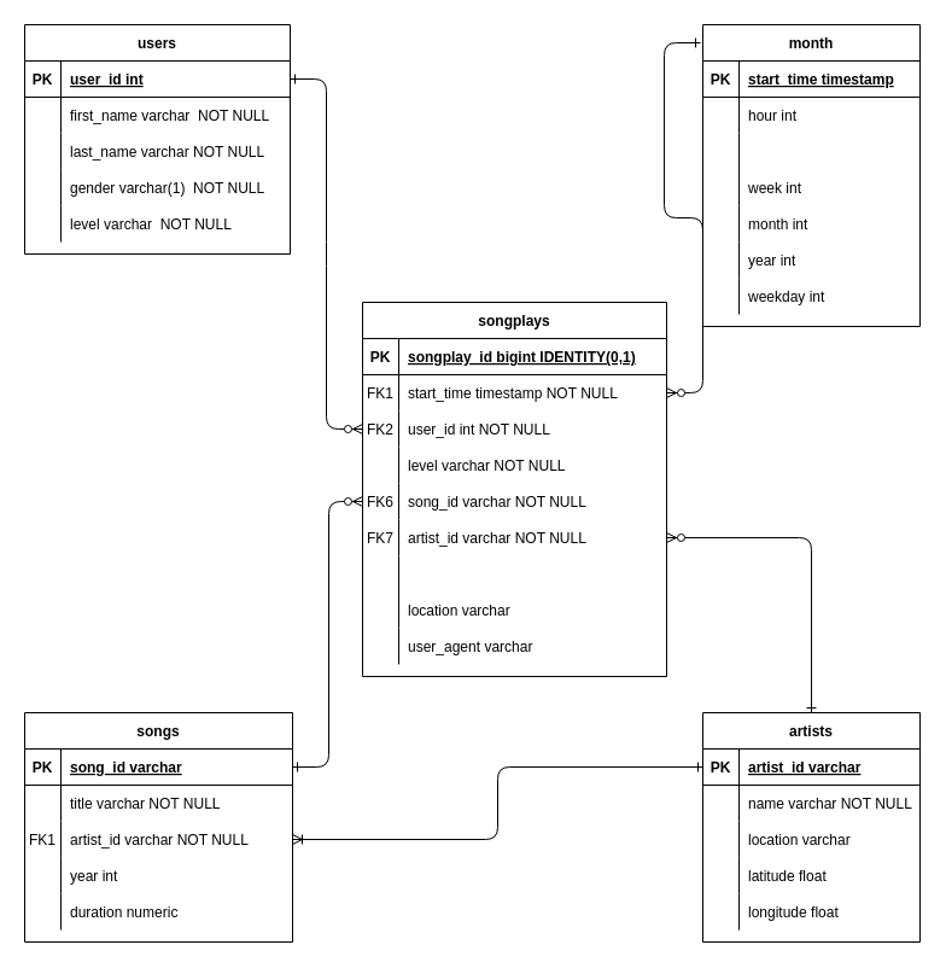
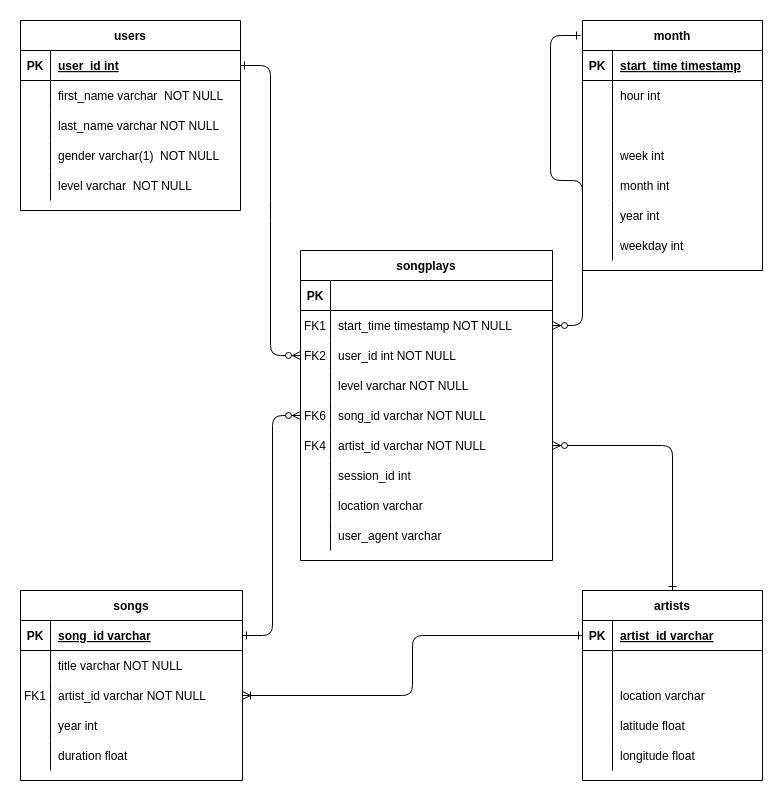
- <mxCell id="5" value="songplay_id bigint IDENTITY(0,1)" style="shape=partialRectangle;connectable=0;fillColor=none;top=0;left=0;bottom=0;right=0;align=left;spacingLeft=6;fontStyle=5;overflow=hidden;" parent="3" vertex="1"><mxGeometry x="30" width="222" height="30" as="geometry" /></mxCell>
- <mxCell id="19" value="FK7" style="shape=partialRectangle;connectable=0;fillColor=none;top=0;left=0;bottom=0;right=0;editable=1;overflow=hidden;" parent="18" vertex="1"><mxGeometry width="30" height="30" as="geometry" /></mxCell>
+ <mxCell id="19" value="FK4" style="shape=partialRectangle;connectable=0;fillColor=none;top=0;left=0;bottom=0;right=0;editable=1;overflow=hidden;" parent="18" vertex="1"><mxGeometry width="30" height="30" as="geometry" /></mxCell>
+ <mxCell id="23" value="session_id int" style="shape=partialRectangle;connectable=0;fillColor=none;top=0;left=0;bottom=0;right=0;align=left;spacingLeft=6;overflow=hidden;" parent="21" vertex="1"><mxGeometry x="30" width="222" height="30" as="geometry" /></mxCell>
- <mxCell id="68" value="name varchar NOT NULL" style="shape=partialRectangle;connectable=0;fillColor=none;top=0;left=0;bottom=0;right=0;align=left;spacingLeft=6;overflow=hidden;" parent="66" vertex="1"><mxGeometry x="30" width="150" height="30" as="geometry" /></mxCell>
- <mxCell id="61" value="duration numeric" style="shape=partialRectangle;connectable=0;fillColor=none;top=0;left=0;bottom=0;right=0;align=left;spacingLeft=6;overflow=hidden;" parent="59" vertex="1"><mxGeometry x="30" width="192" height="30" as="geometry" /></mxCell>
+ <mxCell id="61" value="duration float" style="shape=partialRectangle;connectable=0;fillColor=none;top=0;left=0;bottom=0;right=0;align=left;spacingLeft=6;overflow=hidden;" parent="59" vertex="1"><mxGeometry x="30" width="192" height="30" as="geometry" /></mxCell>
